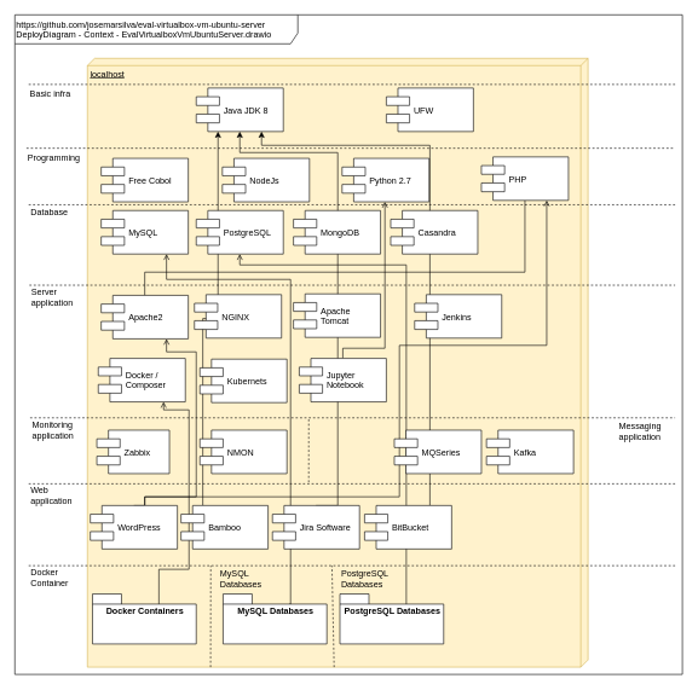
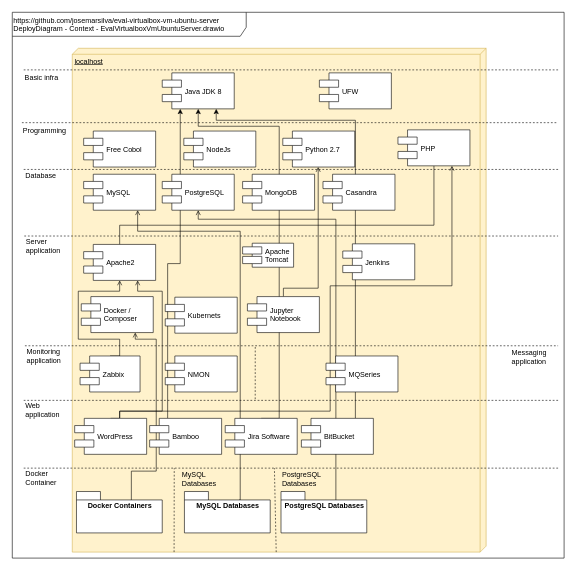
- <mxCell id="22" value="Apache &#10;Tomcat" style="shape=component;align=left;spacingLeft=36;" parent="1" vertex="1"><mxGeometry x="404" y="405" width="120" height="60" as="geometry" /></mxCell>
+ <mxCell id="22" value="Apache &#10;Tomcat" style="shape=component;align=left;spacingLeft=36;" parent="1" vertex="1"><mxGeometry x="404" y="405" width="85" height="40" as="geometry" /></mxCell>
- <mxCell id="20" value="NGINX" style="shape=component;align=left;spacingLeft=36;" parent="1" vertex="1"><mxGeometry x="267.5" y="406" width="120" height="60" as="geometry" /></mxCell>
+ <mxCell id="27" style="edgeStyle=orthogonalEdgeStyle;rounded=0;orthogonalLoop=1;jettySize=auto;html=1;entryX=0.5;entryY=1;entryDx=0;entryDy=0;endArrow=open;endFill=0;exitX=0.5;exitY=0;exitDx=0;exitDy=0;" parent="1" source="28" target="18" edge="1"><mxGeometry relative="1" as="geometry"><Array as="points"><mxPoint x="199" y="565" /><mxPoint x="130" y="565" /><mxPoint x="130" y="485" /><mxPoint x="199" y="485" /></Array></mxGeometry></mxCell>
- <mxCell id="35" value="Kafka" style="shape=component;align=left;spacingLeft=36;" parent="1" vertex="1"><mxGeometry x="670" y="593" width="120" height="60" as="geometry" /></mxCell>
